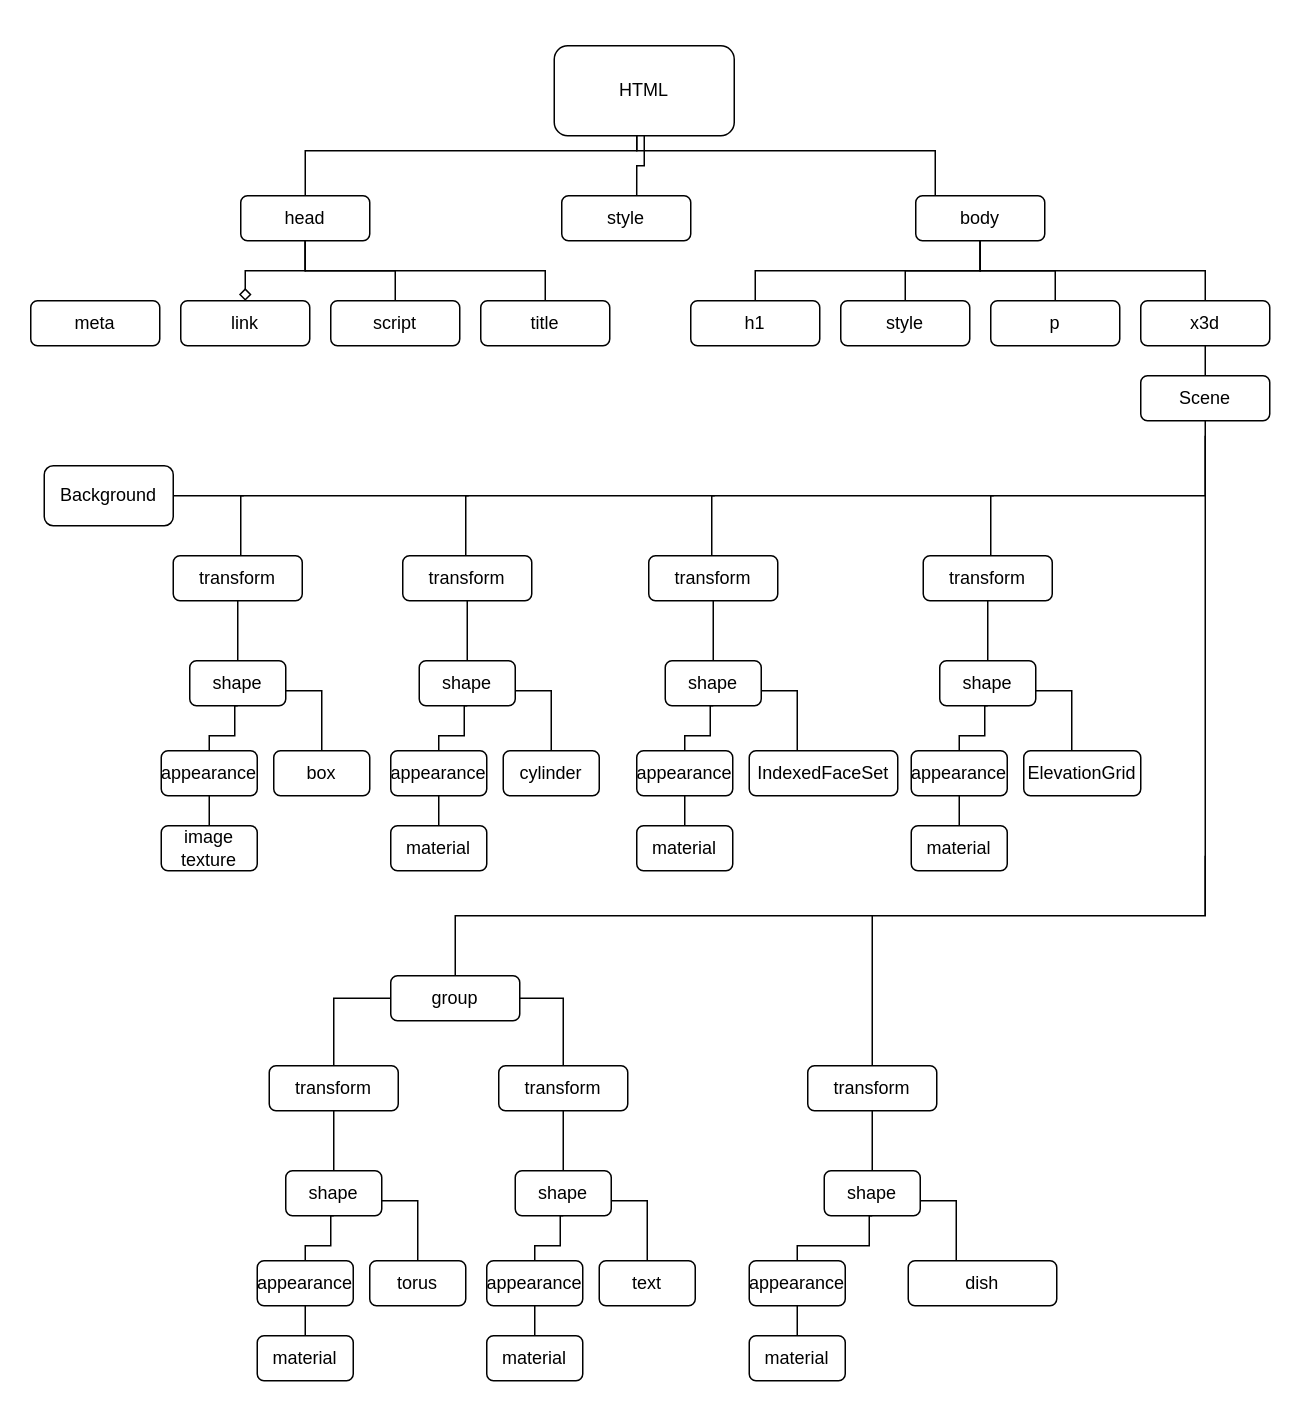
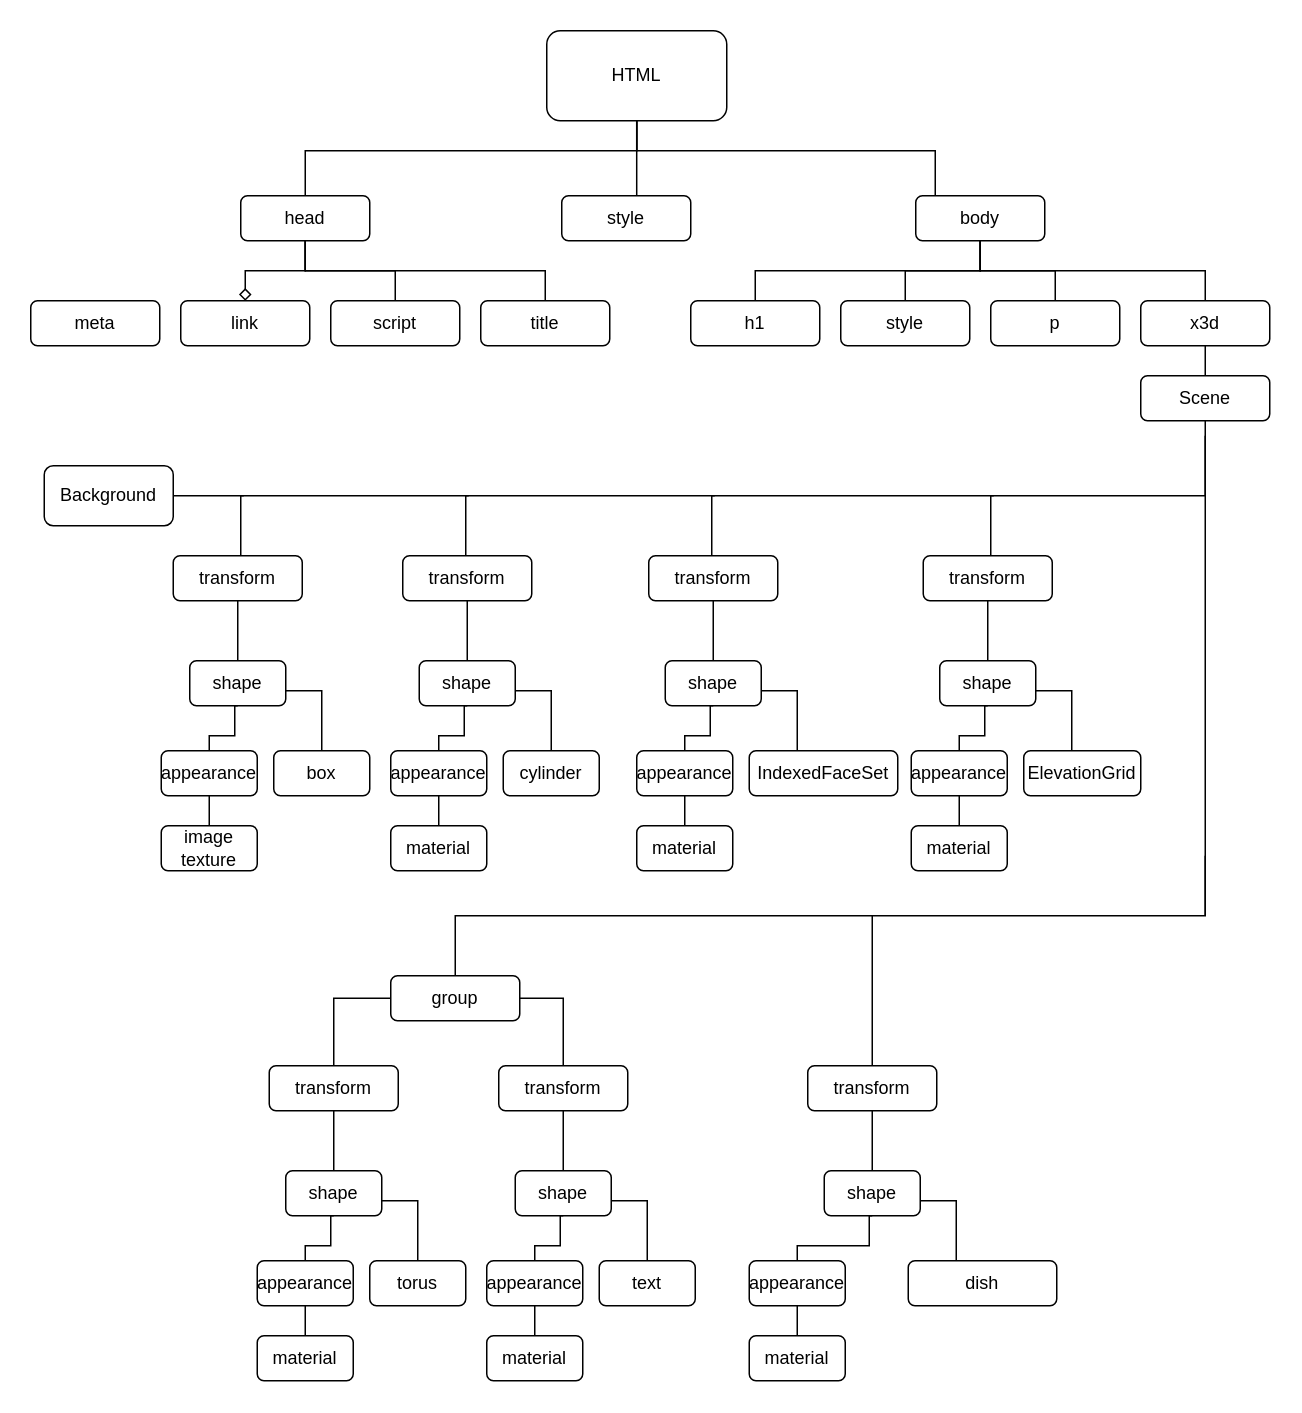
- <mxCell id="5" value="HTML" style="rounded=1;whiteSpace=wrap;html=1;" vertex="1" parent="1"><mxGeometry x="369" y="30" width="120" height="60" as="geometry" /></mxCell>
+ <mxCell id="5" value="HTML" style="rounded=1;whiteSpace=wrap;html=1;" vertex="1" parent="1"><mxGeometry x="364" y="20" width="120" height="60" as="geometry" /></mxCell>
